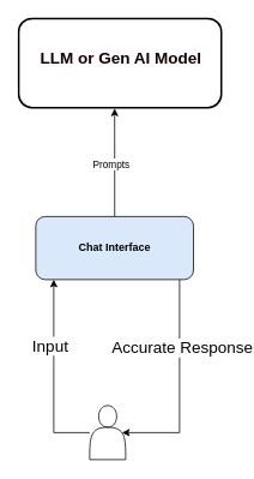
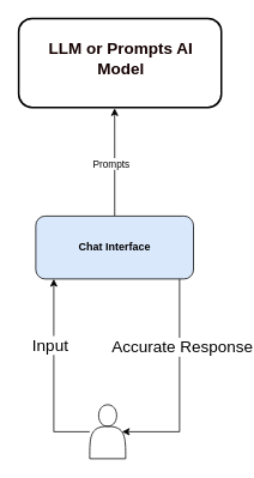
- <mxCell id="3" value="&lt;font style=&quot;font-size: 18px;&quot;&gt;&lt;b&gt;LLM or Gen AI Model&lt;/b&gt;&lt;/font&gt;" style="text;html=1;align=center;verticalAlign=middle;whiteSpace=wrap;rounded=0;fontColor=light-dark(#140000, #ededed);" vertex="1" parent="1"><mxGeometry x="24.5" y="37" width="218" height="56.5" as="geometry" /></mxCell>
+ <mxCell id="3" value="&lt;font style=&quot;font-size: 18px;&quot;&gt;&lt;b&gt;LLM or Prompts AI Model&lt;/b&gt;&lt;/font&gt;" style="text;html=1;align=center;verticalAlign=middle;whiteSpace=wrap;rounded=0;fontColor=light-dark(#140000, #ededed);" vertex="1" parent="1"><mxGeometry x="24.5" y="37" width="218" height="56.5" as="geometry" /></mxCell>
